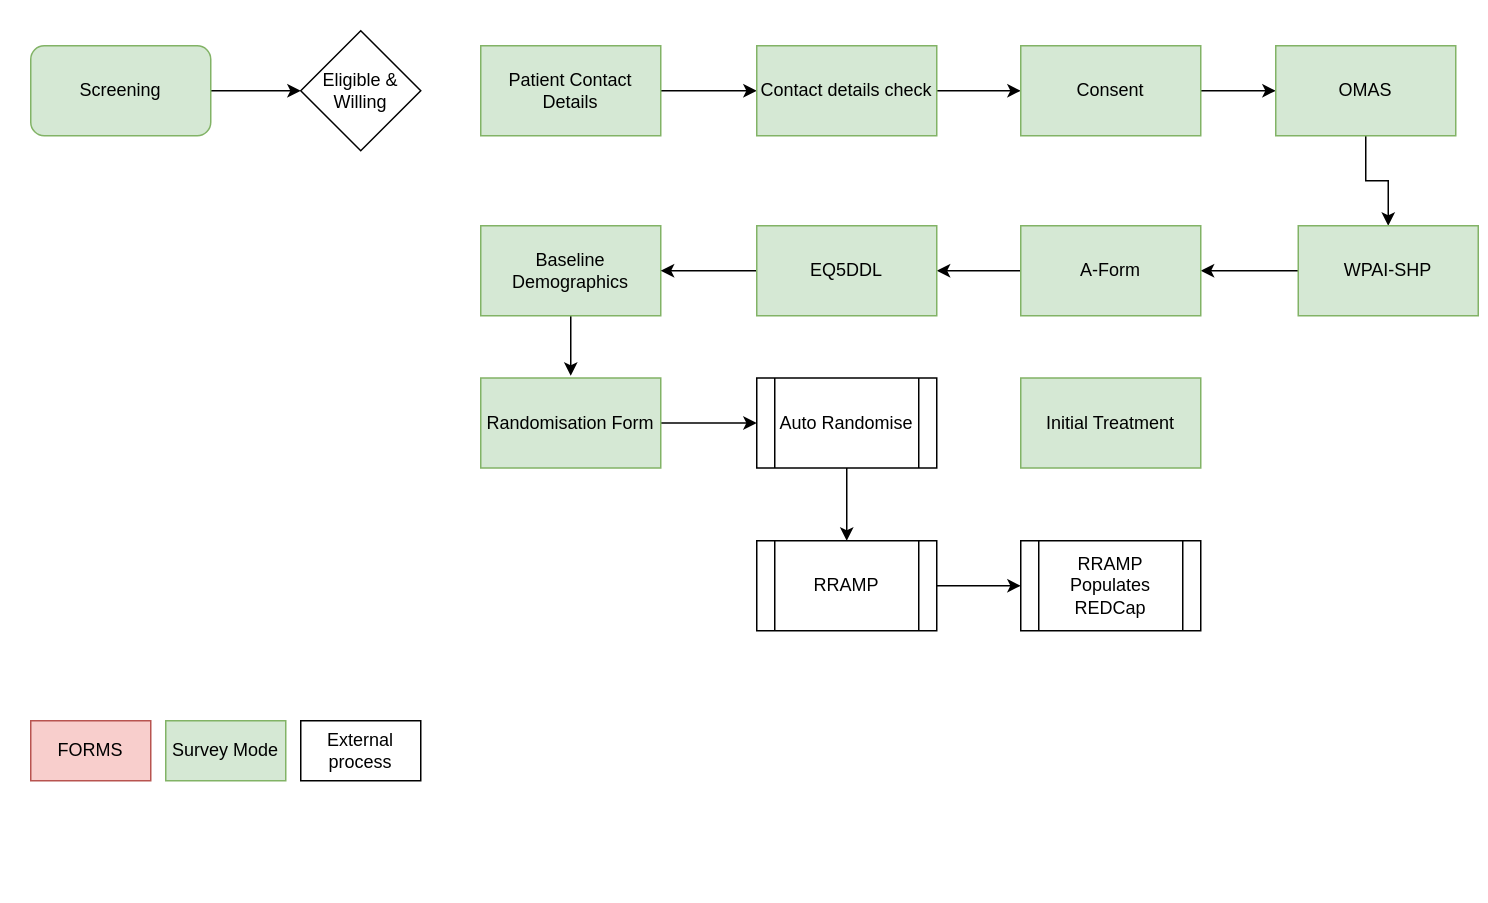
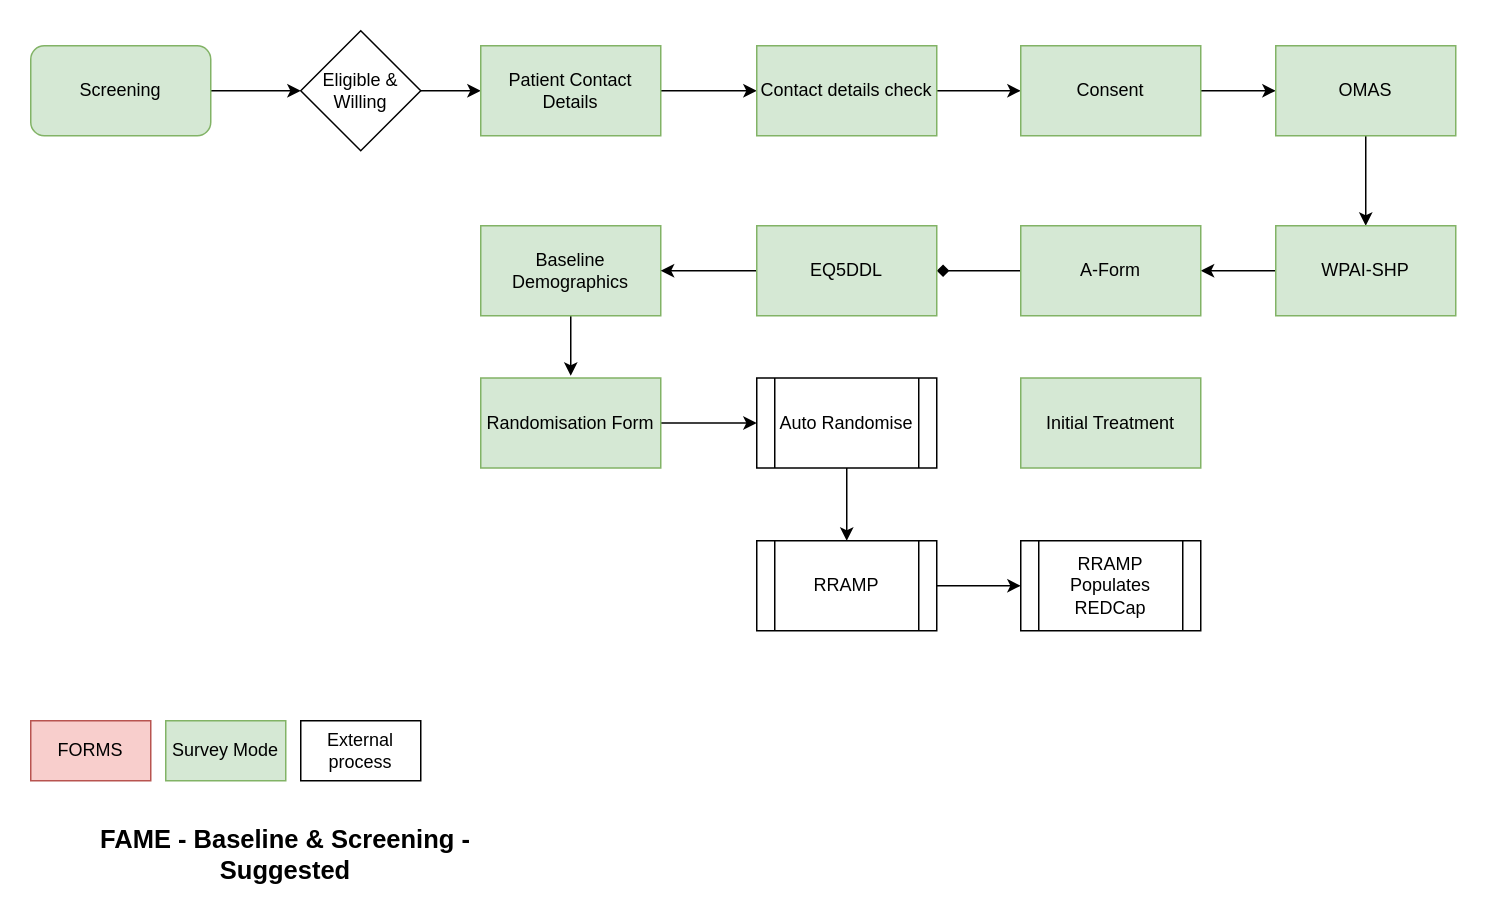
+ <mxCell id="6" style="edgeStyle=orthogonalEdgeStyle;rounded=0;orthogonalLoop=1;jettySize=auto;html=1;exitX=1;exitY=0.5;exitDx=0;exitDy=0;entryX=0;entryY=0.5;entryDx=0;entryDy=0;fontSize=17;" edge="1" parent="1" source="7" target="12"><mxGeometry relative="1" as="geometry" /></mxCell>
- <mxCell id="26" style="edgeStyle=orthogonalEdgeStyle;rounded=0;orthogonalLoop=1;jettySize=auto;html=1;exitX=0;exitY=0.5;exitDx=0;exitDy=0;entryX=1;entryY=0.5;entryDx=0;entryDy=0;" edge="1" parent="1" source="27" target="29"><mxGeometry relative="1" as="geometry" /></mxCell>
+ <mxCell id="26" style="edgeStyle=orthogonalEdgeStyle;rounded=0;orthogonalLoop=1;jettySize=auto;html=1;exitX=0;exitY=0.5;exitDx=0;exitDy=0;entryX=1;entryY=0.5;entryDx=0;entryDy=0;endArrow=diamond;" edge="1" parent="1" source="27" target="29"><mxGeometry relative="1" as="geometry" /></mxCell>
- <mxCell id="25" value="WPAI-SHP" style="rounded=0;whiteSpace=wrap;html=1;fillColor=#d5e8d4;strokeColor=#82b366;" vertex="1" parent="1"><mxGeometry x="865" y="150" width="120" height="60" as="geometry" /></mxCell>
+ <mxCell id="25" value="WPAI-SHP" style="rounded=0;whiteSpace=wrap;html=1;fillColor=#d5e8d4;strokeColor=#82b366;" vertex="1" parent="1"><mxGeometry x="850" y="150" width="120" height="60" as="geometry" /></mxCell>
+ <mxCell id="33" value="FAME - Baseline &amp;amp; Screening - Suggested" style="text;html=1;strokeColor=none;fillColor=none;align=center;verticalAlign=middle;whiteSpace=wrap;rounded=0;fontSize=17;fontStyle=1" vertex="1" parent="1"><mxGeometry x="20" y="560" width="340" height="20" as="geometry" /></mxCell>
